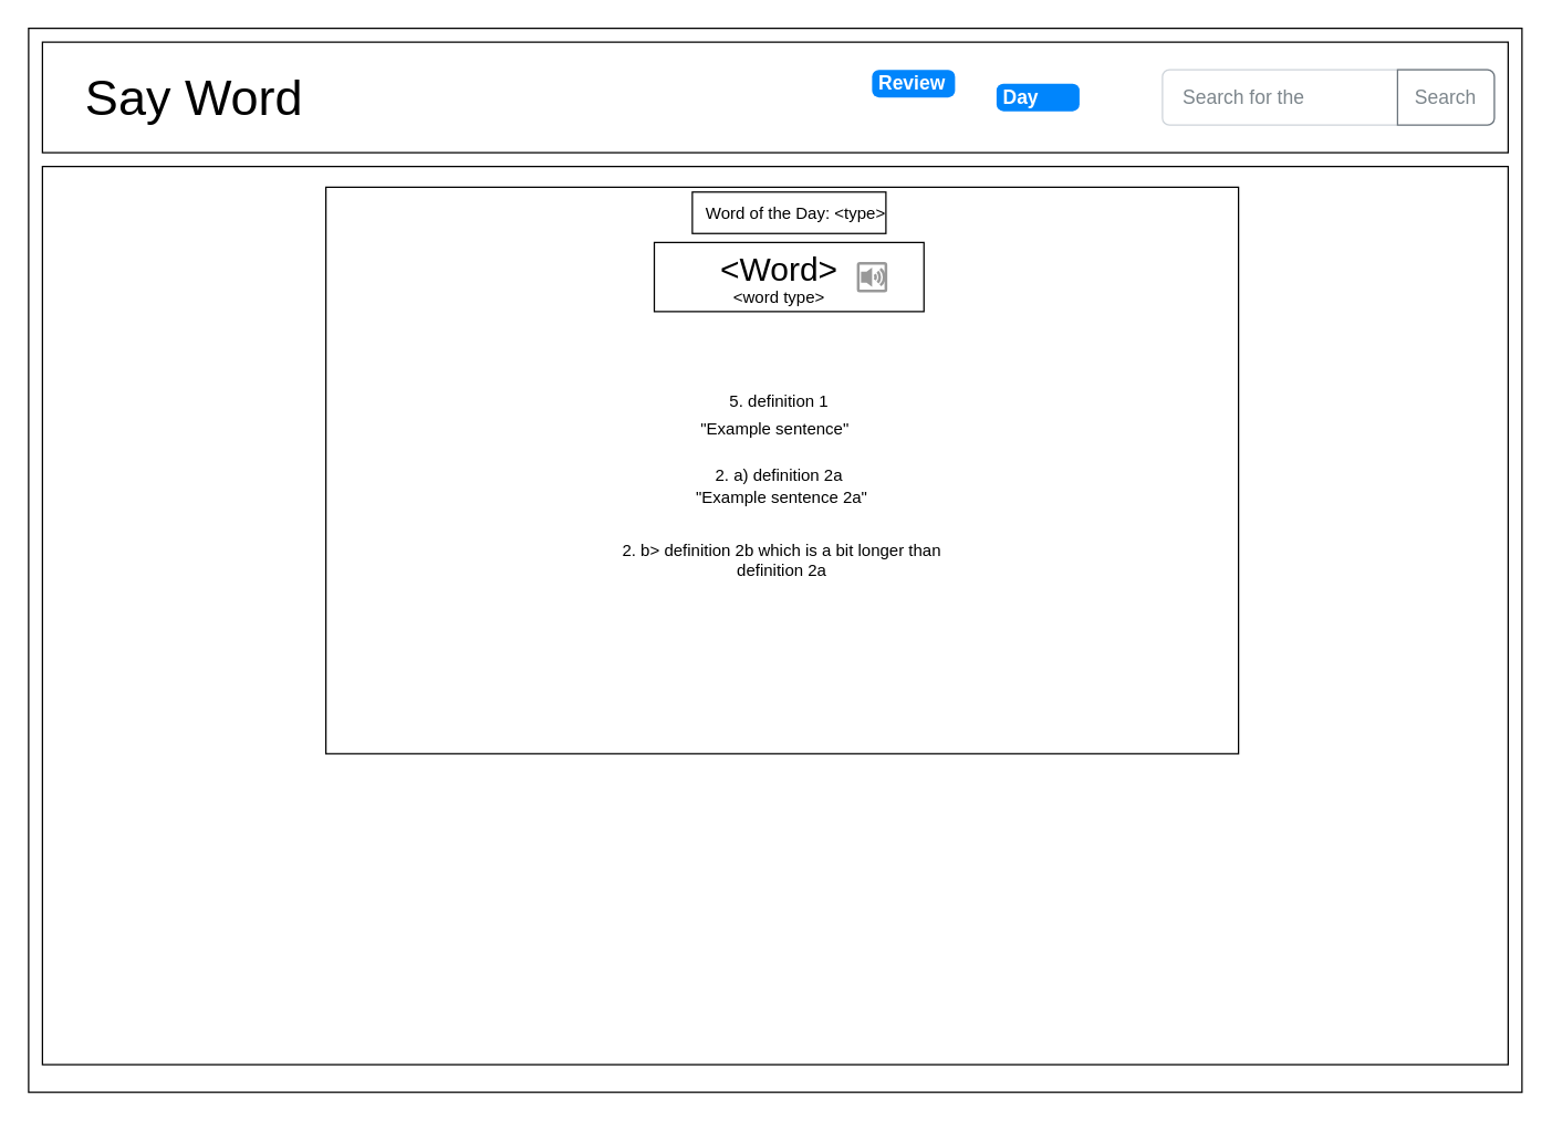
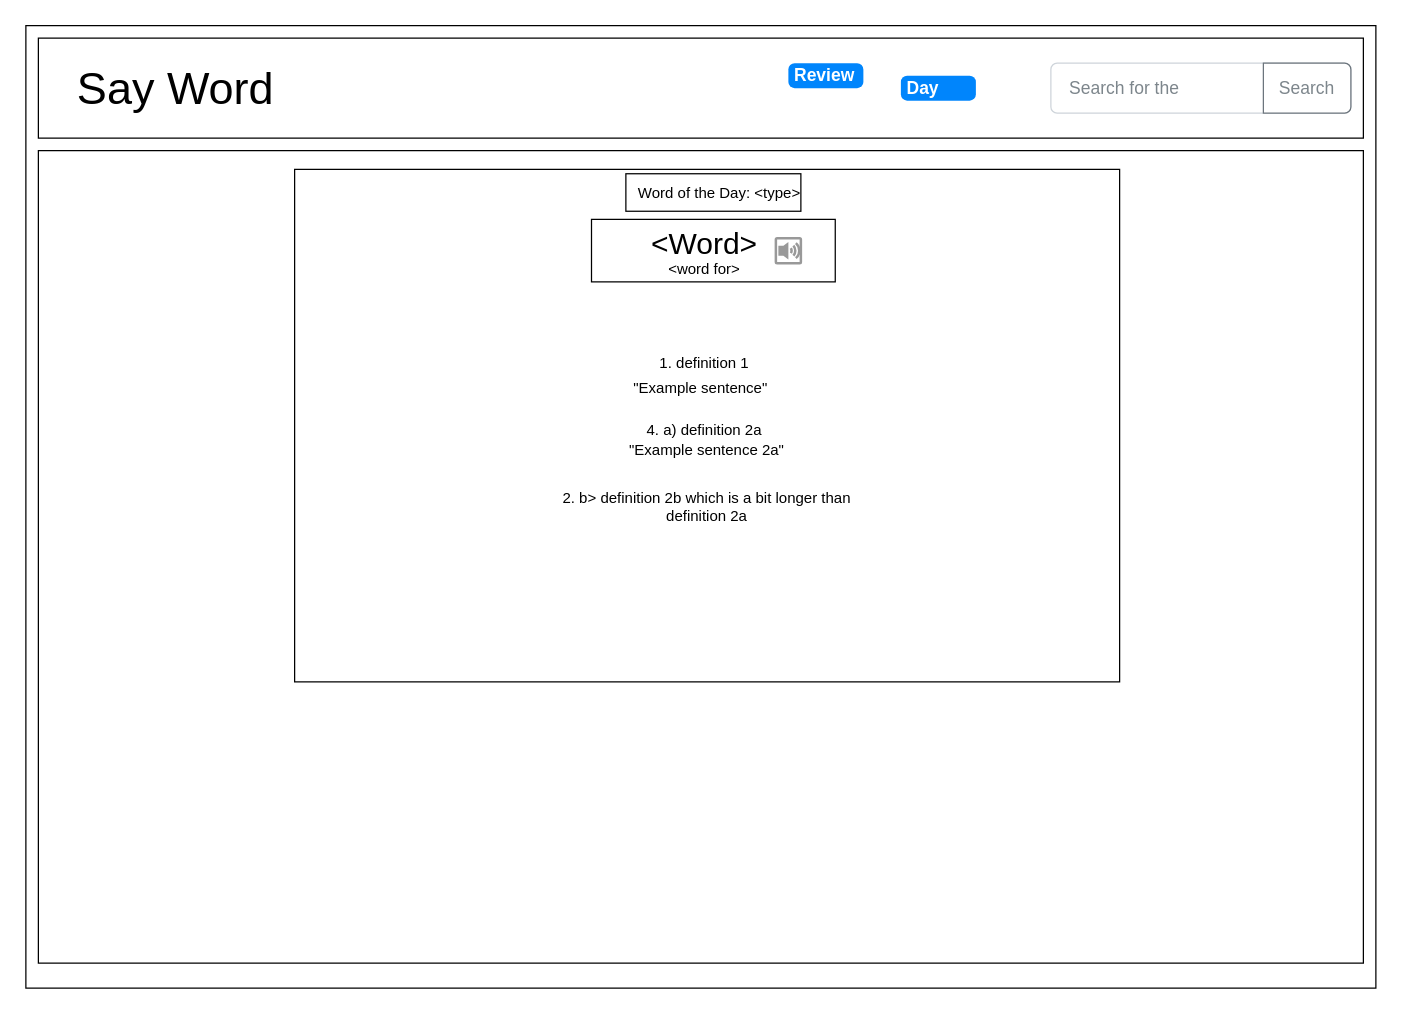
- <mxCell id="14" value="&amp;lt;word type&amp;gt;" style="text;html=1;strokeColor=none;fillColor=none;align=center;verticalAlign=middle;whiteSpace=wrap;rounded=0;" vertex="1" parent="1"><mxGeometry x="517.5" y="205" width="90" height="20" as="geometry" /></mxCell>
+ <mxCell id="14" value="&amp;lt;word for&amp;gt;" style="text;html=1;strokeColor=none;fillColor=none;align=center;verticalAlign=middle;whiteSpace=wrap;rounded=0;" vertex="1" parent="1"><mxGeometry x="517.5" y="205" width="90" height="20" as="geometry" /></mxCell>
- <mxCell id="16" value="5. definition 1 " style="text;html=1;strokeColor=none;fillColor=none;align=center;verticalAlign=middle;whiteSpace=wrap;rounded=0;" vertex="1" parent="1"><mxGeometry x="507.5" y="280" width="110" height="20" as="geometry" /></mxCell>
+ <mxCell id="16" value="1. definition 1 " style="text;html=1;strokeColor=none;fillColor=none;align=center;verticalAlign=middle;whiteSpace=wrap;rounded=0;" vertex="1" parent="1"><mxGeometry x="507.5" y="280" width="110" height="20" as="geometry" /></mxCell>
- <mxCell id="18" value="2. a) definition 2a" style="text;html=1;strokeColor=none;fillColor=none;align=center;verticalAlign=middle;whiteSpace=wrap;rounded=0;" vertex="1" parent="1"><mxGeometry x="502.5" y="333.5" width="120" height="20" as="geometry" /></mxCell>
+ <mxCell id="18" value="4. a) definition 2a" style="text;html=1;strokeColor=none;fillColor=none;align=center;verticalAlign=middle;whiteSpace=wrap;rounded=0;" vertex="1" parent="1"><mxGeometry x="502.5" y="333.5" width="120" height="20" as="geometry" /></mxCell>
